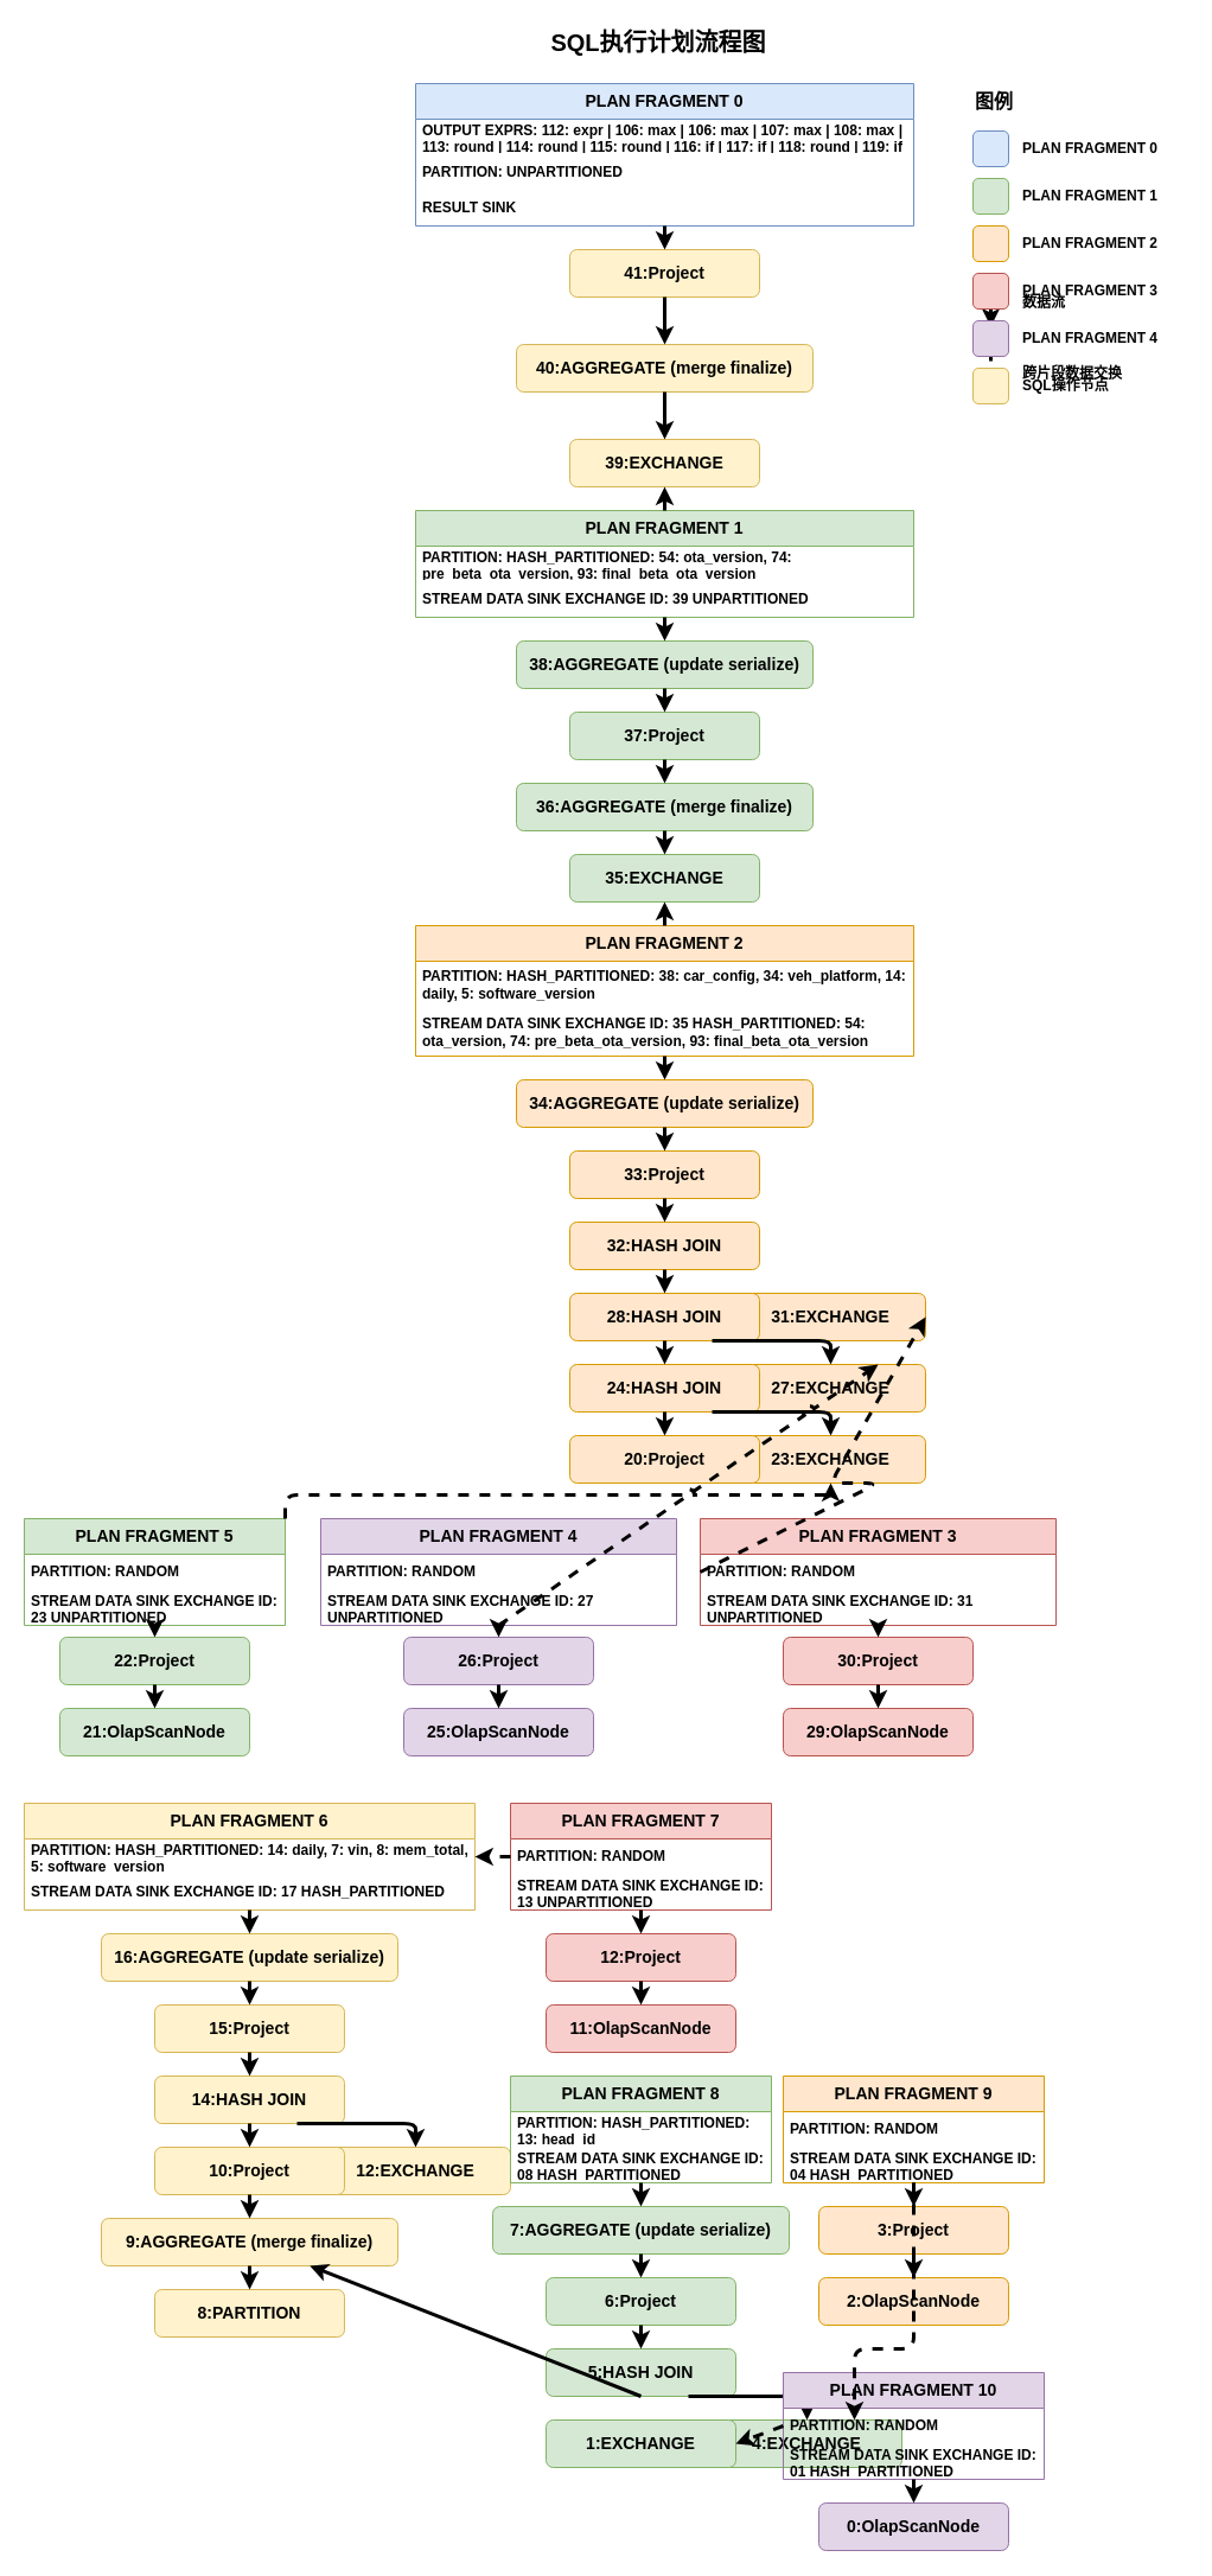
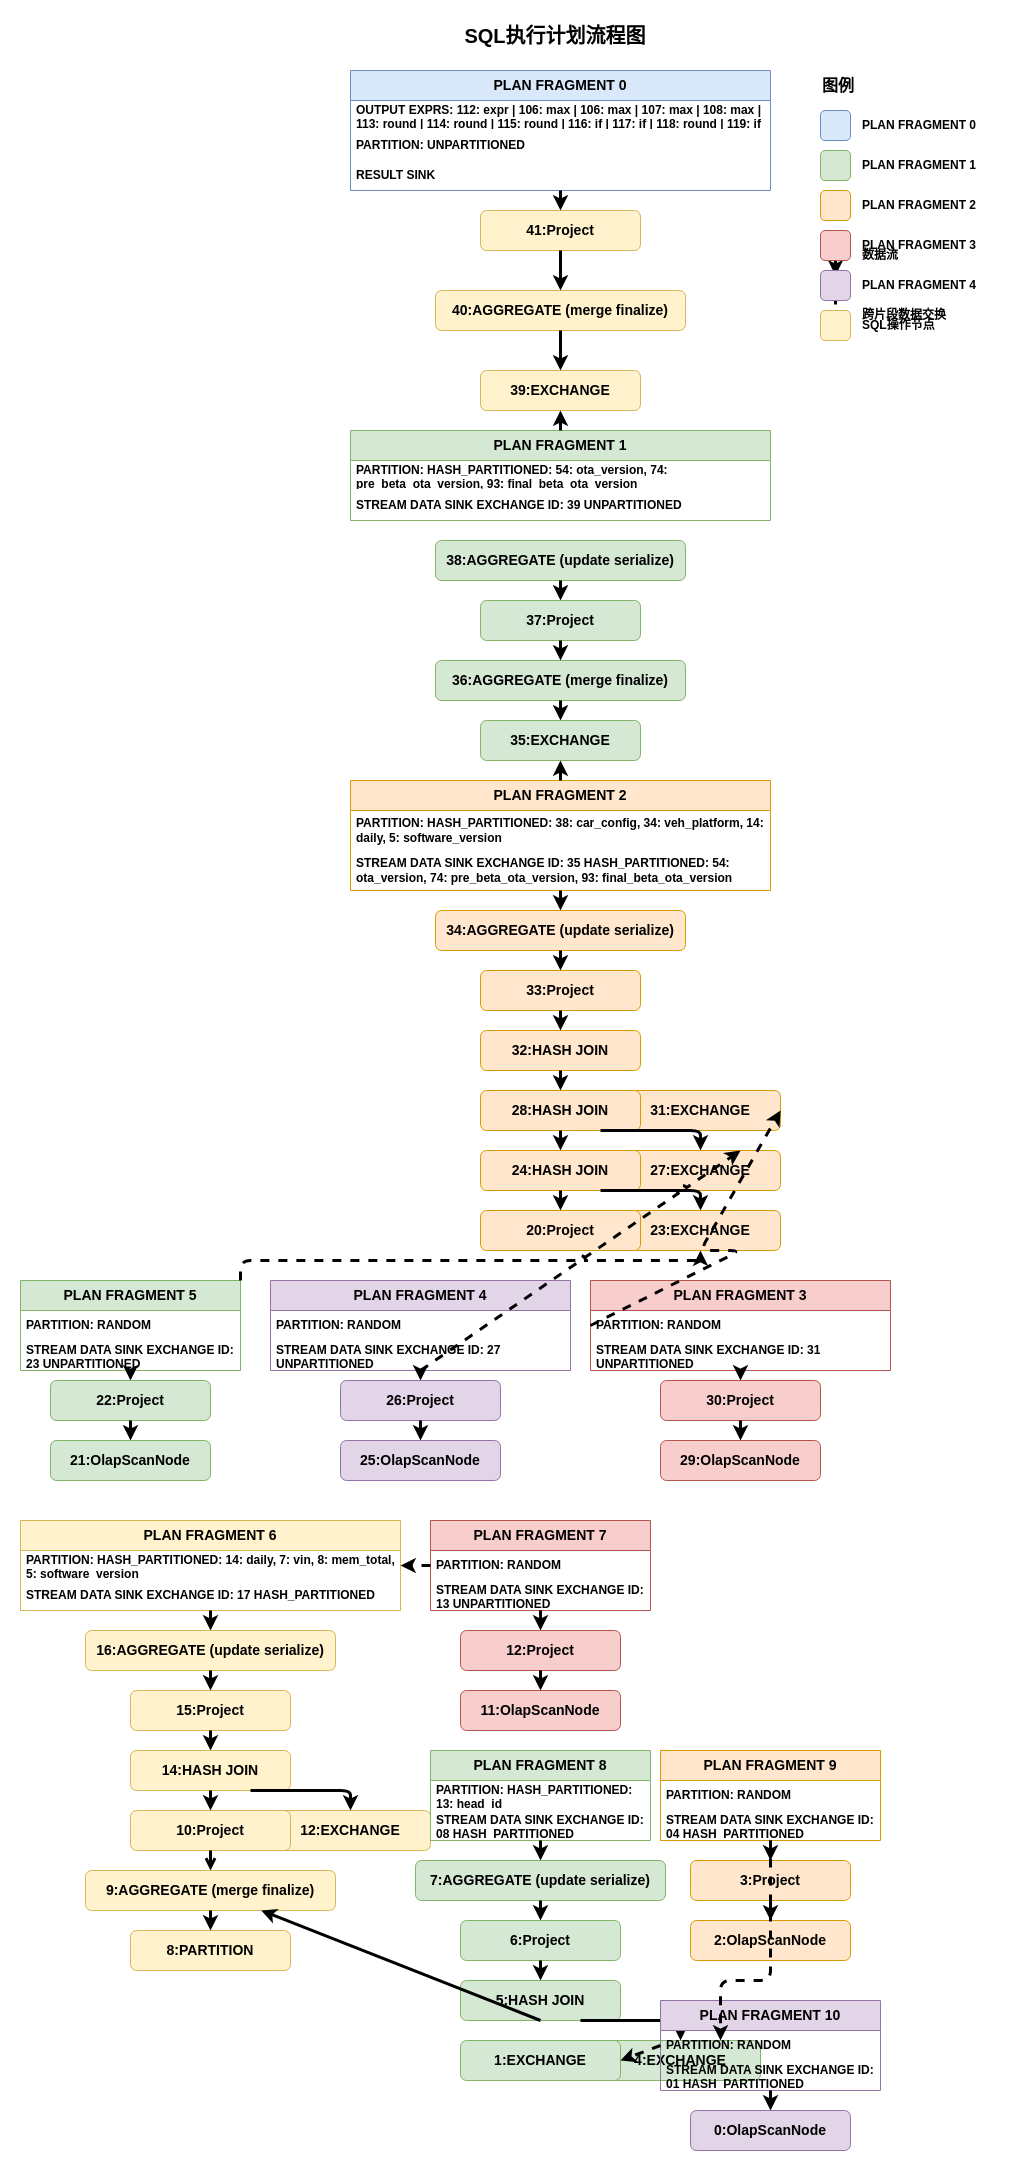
- <mxCell id="20" value="" style="endArrow=classic;html=1;rounded=1;exitX=0.5;exitY=1;exitDx=0;exitDy=0;entryX=0.5;entryY=0;entryDx=0;entryDy=0;strokeWidth=3;jumpStyle=arc;jumpSize=6;" edge="1" parent="1" source="15" target="16"><mxGeometry width="50" height="50" relative="1" as="geometry"><mxPoint x="520" y="550" as="sourcePoint" /><mxPoint x="570" y="500" as="targetPoint" /></mxGeometry></mxCell>
- <mxCell id="100" value="" style="endArrow=classic;html=1;rounded=1;exitX=0.5;exitY=1;exitDx=0;exitDy=0;entryX=0.5;entryY=0;entryDx=0;entryDy=0;strokeWidth=3;jumpStyle=arc;jumpSize=6;" edge="1" parent="1" source="92" target="93"><mxGeometry width="50" height="50" relative="1" as="geometry"><mxPoint x="210" y="1870" as="sourcePoint" /><mxPoint x="260" y="1820" as="targetPoint" /></mxGeometry></mxCell>
+ <mxCell id="100" value="" style="endArrow=open;html=1;rounded=1;exitX=0.5;exitY=1;exitDx=0;exitDy=0;entryX=0.5;entryY=0;entryDx=0;entryDy=0;strokeWidth=3;jumpStyle=arc;jumpSize=6;" edge="1" parent="1" source="92" target="93"><mxGeometry width="50" height="50" relative="1" as="geometry"><mxPoint x="210" y="1870" as="sourcePoint" /><mxPoint x="260" y="1820" as="targetPoint" /></mxGeometry></mxCell>
